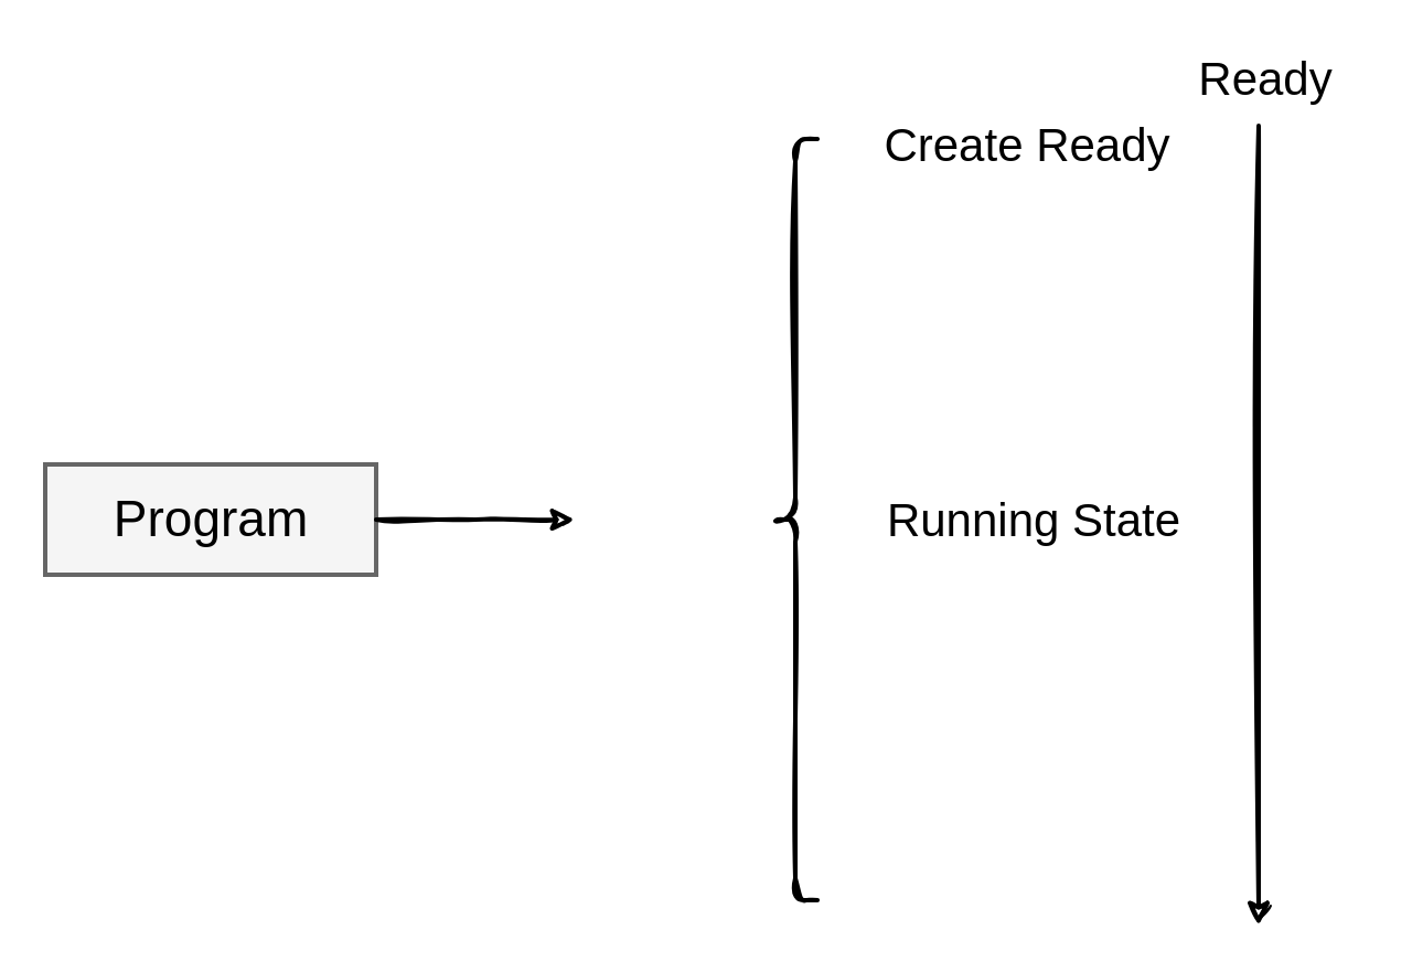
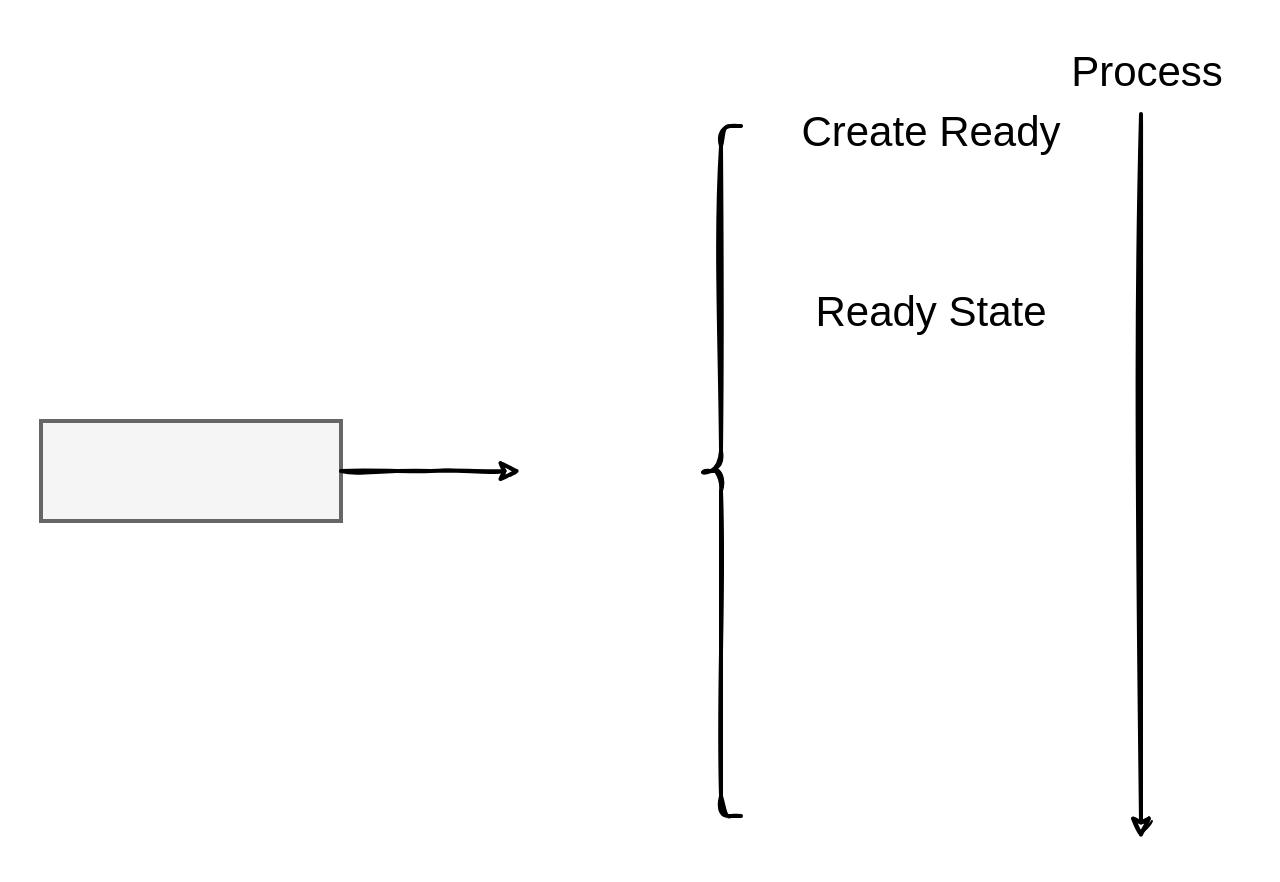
- <mxCell id="12" value="Ready" style="text;html=1;align=center;verticalAlign=middle;resizable=0;points=[];autosize=1;strokeColor=none;fillColor=none;fontSize=21;sketch=1;" vertex="1" parent="1"><mxGeometry x="528" y="20" width="90" height="30" as="geometry" /></mxCell>
+ <mxCell id="12" value="Process" style="text;html=1;align=center;verticalAlign=middle;resizable=0;points=[];autosize=1;strokeColor=none;fillColor=none;fontSize=21;sketch=1;" vertex="1" parent="1"><mxGeometry x="528" y="20" width="90" height="30" as="geometry" /></mxCell>
+ <mxCell id="9" value="&lt;span style=&quot;font-size: 21px;&quot;&gt;Ready State&lt;/span&gt;" style="text;html=1;align=center;verticalAlign=middle;resizable=0;points=[];autosize=1;strokeColor=none;fillColor=none;fontSize=16;strokeWidth=4;sketch=1;" vertex="1" parent="1"><mxGeometry x="400" y="140" width="130" height="30" as="geometry" /></mxCell>
- <mxCell id="4" value="&lt;font style=&quot;font-size: 23px;&quot;&gt;Program&lt;/font&gt;" style="text;html=1;strokeColor=none;fillColor=none;align=center;verticalAlign=middle;whiteSpace=wrap;rounded=0;sketch=1;shadow=0;" vertex="1" parent="2"><mxGeometry x="37.5" width="75" height="50" as="geometry" /></mxCell>
- <mxCell id="10" value="&lt;span style=&quot;font-size: 21px;&quot;&gt;Running State&lt;/span&gt;" style="text;html=1;align=center;verticalAlign=middle;resizable=0;points=[];autosize=1;strokeColor=none;fillColor=none;fontSize=16;strokeWidth=4;sketch=1;" vertex="1" parent="1"><mxGeometry x="393" y="220" width="150" height="30" as="geometry" /></mxCell>
